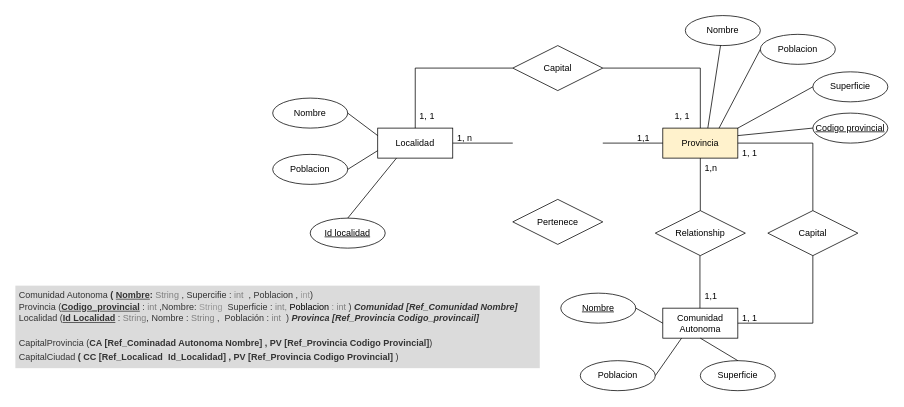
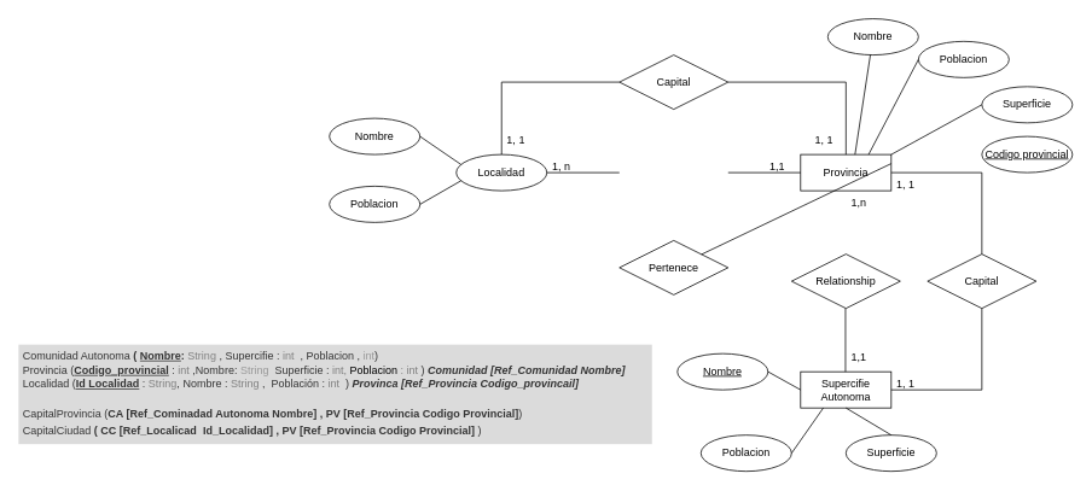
- <mxCell id="44" value="" style="endArrow=none;html=1;rounded=0;exitX=1;exitY=0.25;exitDx=0;exitDy=0;entryX=0;entryY=0.5;entryDx=0;entryDy=0;" parent="1" source="5" target="12" edge="1"><mxGeometry relative="1" as="geometry"><mxPoint x="793" y="330" as="sourcePoint" /><mxPoint x="953" y="330" as="targetPoint" /></mxGeometry></mxCell>
+ <mxCell id="44" value="" style="endArrow=none;html=1;rounded=0;exitX=1;exitY=0.25;exitDx=0;exitDy=0;" parent="1" source="5" target="13" edge="1"><mxGeometry relative="1" as="geometry"><mxPoint x="793" y="330" as="sourcePoint" /><mxPoint x="953" y="330" as="targetPoint" /></mxGeometry></mxCell>
- <mxCell id="2" value="Localidad" style="whiteSpace=wrap;html=1;align=center;" parent="1" vertex="1"><mxGeometry x="503" y="170" width="100" height="40" as="geometry" /></mxCell>
+ <mxCell id="2" value="Localidad" style="ellipse;whiteSpace=wrap;html=1;align=center;" parent="1" vertex="1"><mxGeometry x="503" y="170" width="100" height="40" as="geometry" /></mxCell>
- <mxCell id="5" value="Provincia" style="whiteSpace=wrap;html=1;align=center;fillColor=#fff2cc;" parent="1" vertex="1"><mxGeometry x="883" y="170" width="100" height="40" as="geometry" /></mxCell>
+ <mxCell id="5" value="Provincia" style="whiteSpace=wrap;html=1;align=center;" parent="1" vertex="1"><mxGeometry x="883" y="170" width="100" height="40" as="geometry" /></mxCell>
- <mxCell id="19" value="" style="endArrow=none;html=1;rounded=0;entryX=0.5;entryY=1;entryDx=0;entryDy=0;exitX=0.5;exitY=0;exitDx=0;exitDy=0;" parent="1" source="18" target="5" edge="1"><mxGeometry relative="1" as="geometry"><mxPoint x="763" y="430" as="sourcePoint" /><mxPoint x="923" y="430" as="targetPoint" /></mxGeometry></mxCell>
- <mxCell id="36" value="" style="endArrow=none;html=1;rounded=0;exitX=0.5;exitY=0;exitDx=0;exitDy=0;entryX=0.25;entryY=1;entryDx=0;entryDy=0;" parent="1" source="35" target="2" edge="1"><mxGeometry relative="1" as="geometry"><mxPoint x="793" y="330" as="sourcePoint" /><mxPoint x="953" y="330" as="targetPoint" /></mxGeometry></mxCell>
- <mxCell id="35" value="Id localidad" style="ellipse;whiteSpace=wrap;html=1;align=center;fontStyle=4;" parent="1" vertex="1"><mxGeometry x="413" y="290" width="100" height="40" as="geometry" /></mxCell>
- <mxCell id="9" value="Comunidad Autonoma" style="whiteSpace=wrap;html=1;align=center;" parent="1" vertex="1"><mxGeometry x="883" y="410" width="100" height="40" as="geometry" /></mxCell>
+ <mxCell id="9" value="Supercifie Autonoma" style="whiteSpace=wrap;html=1;align=center;" parent="1" vertex="1"><mxGeometry x="883" y="410" width="100" height="40" as="geometry" /></mxCell>
